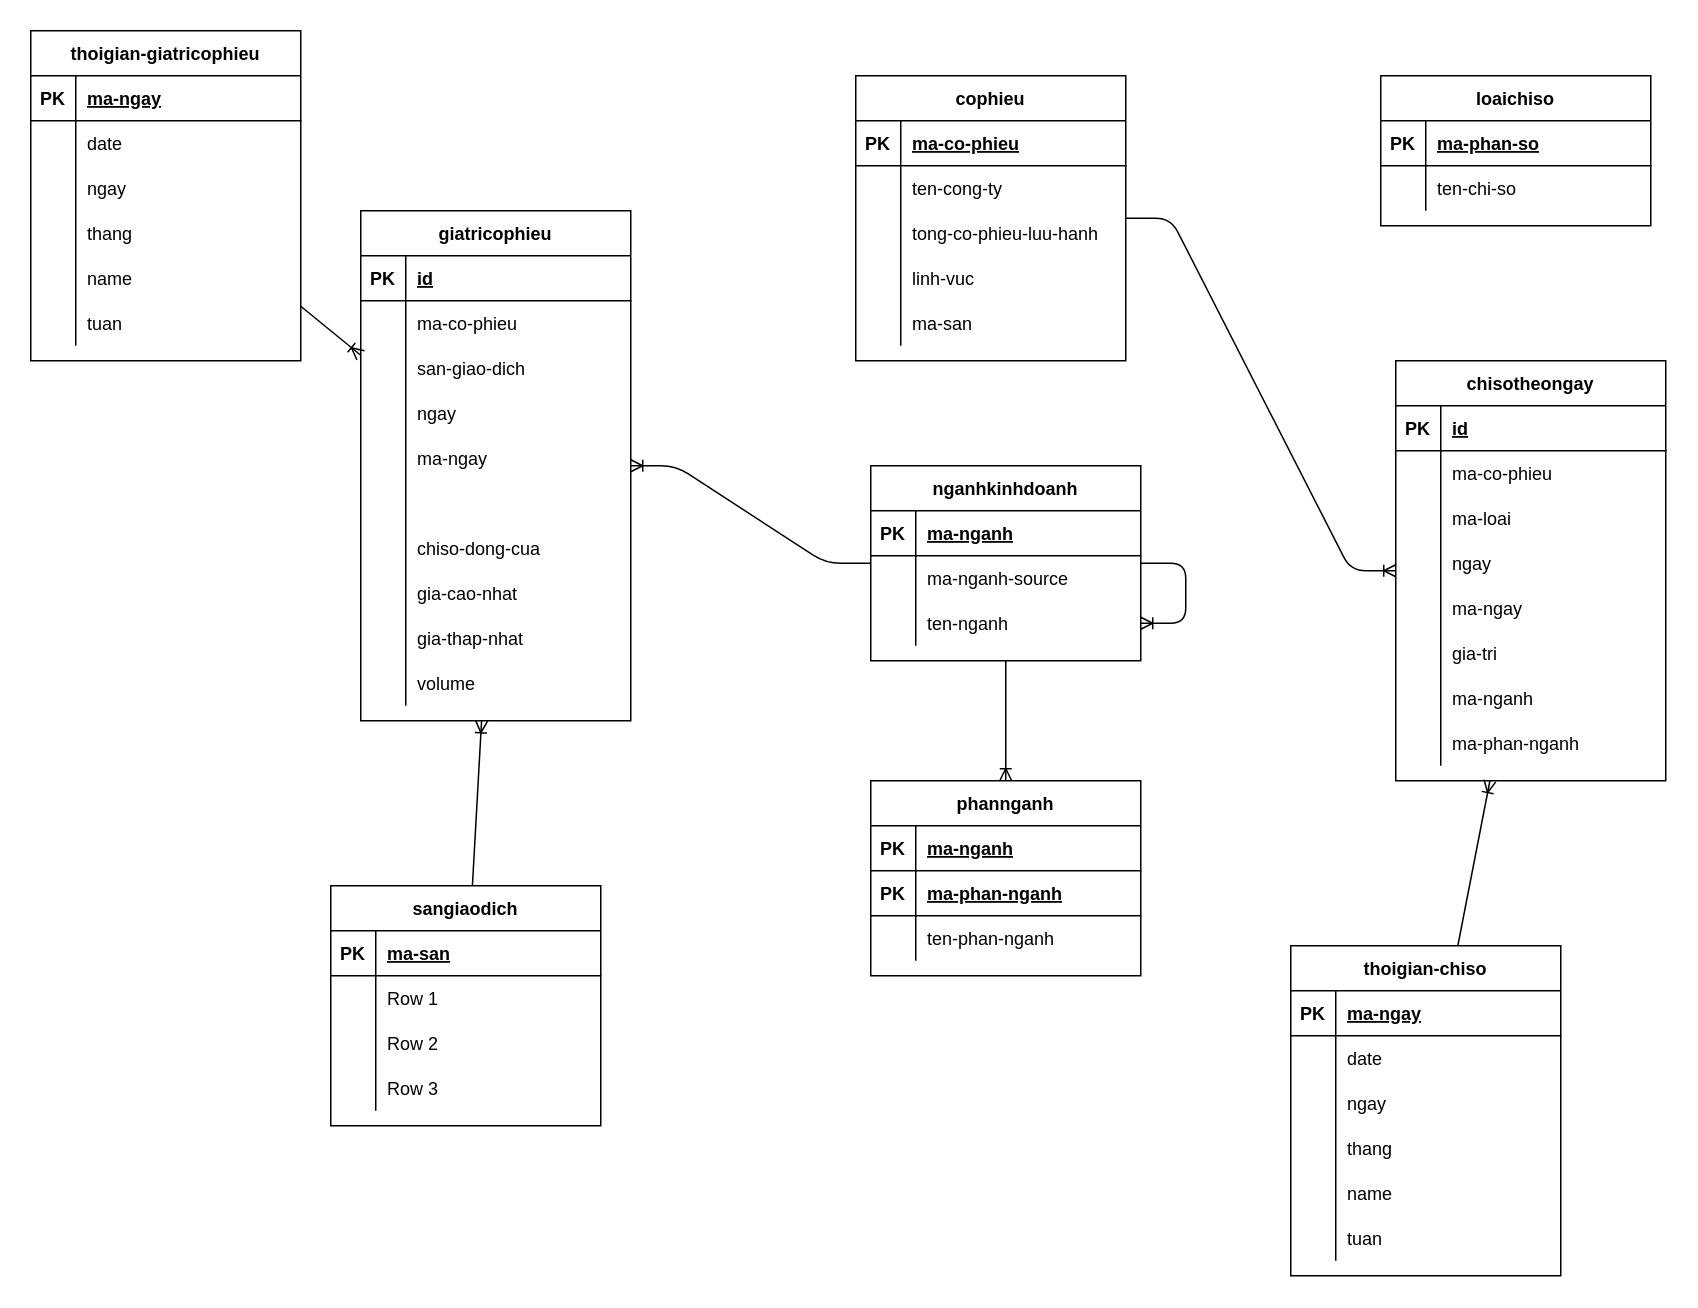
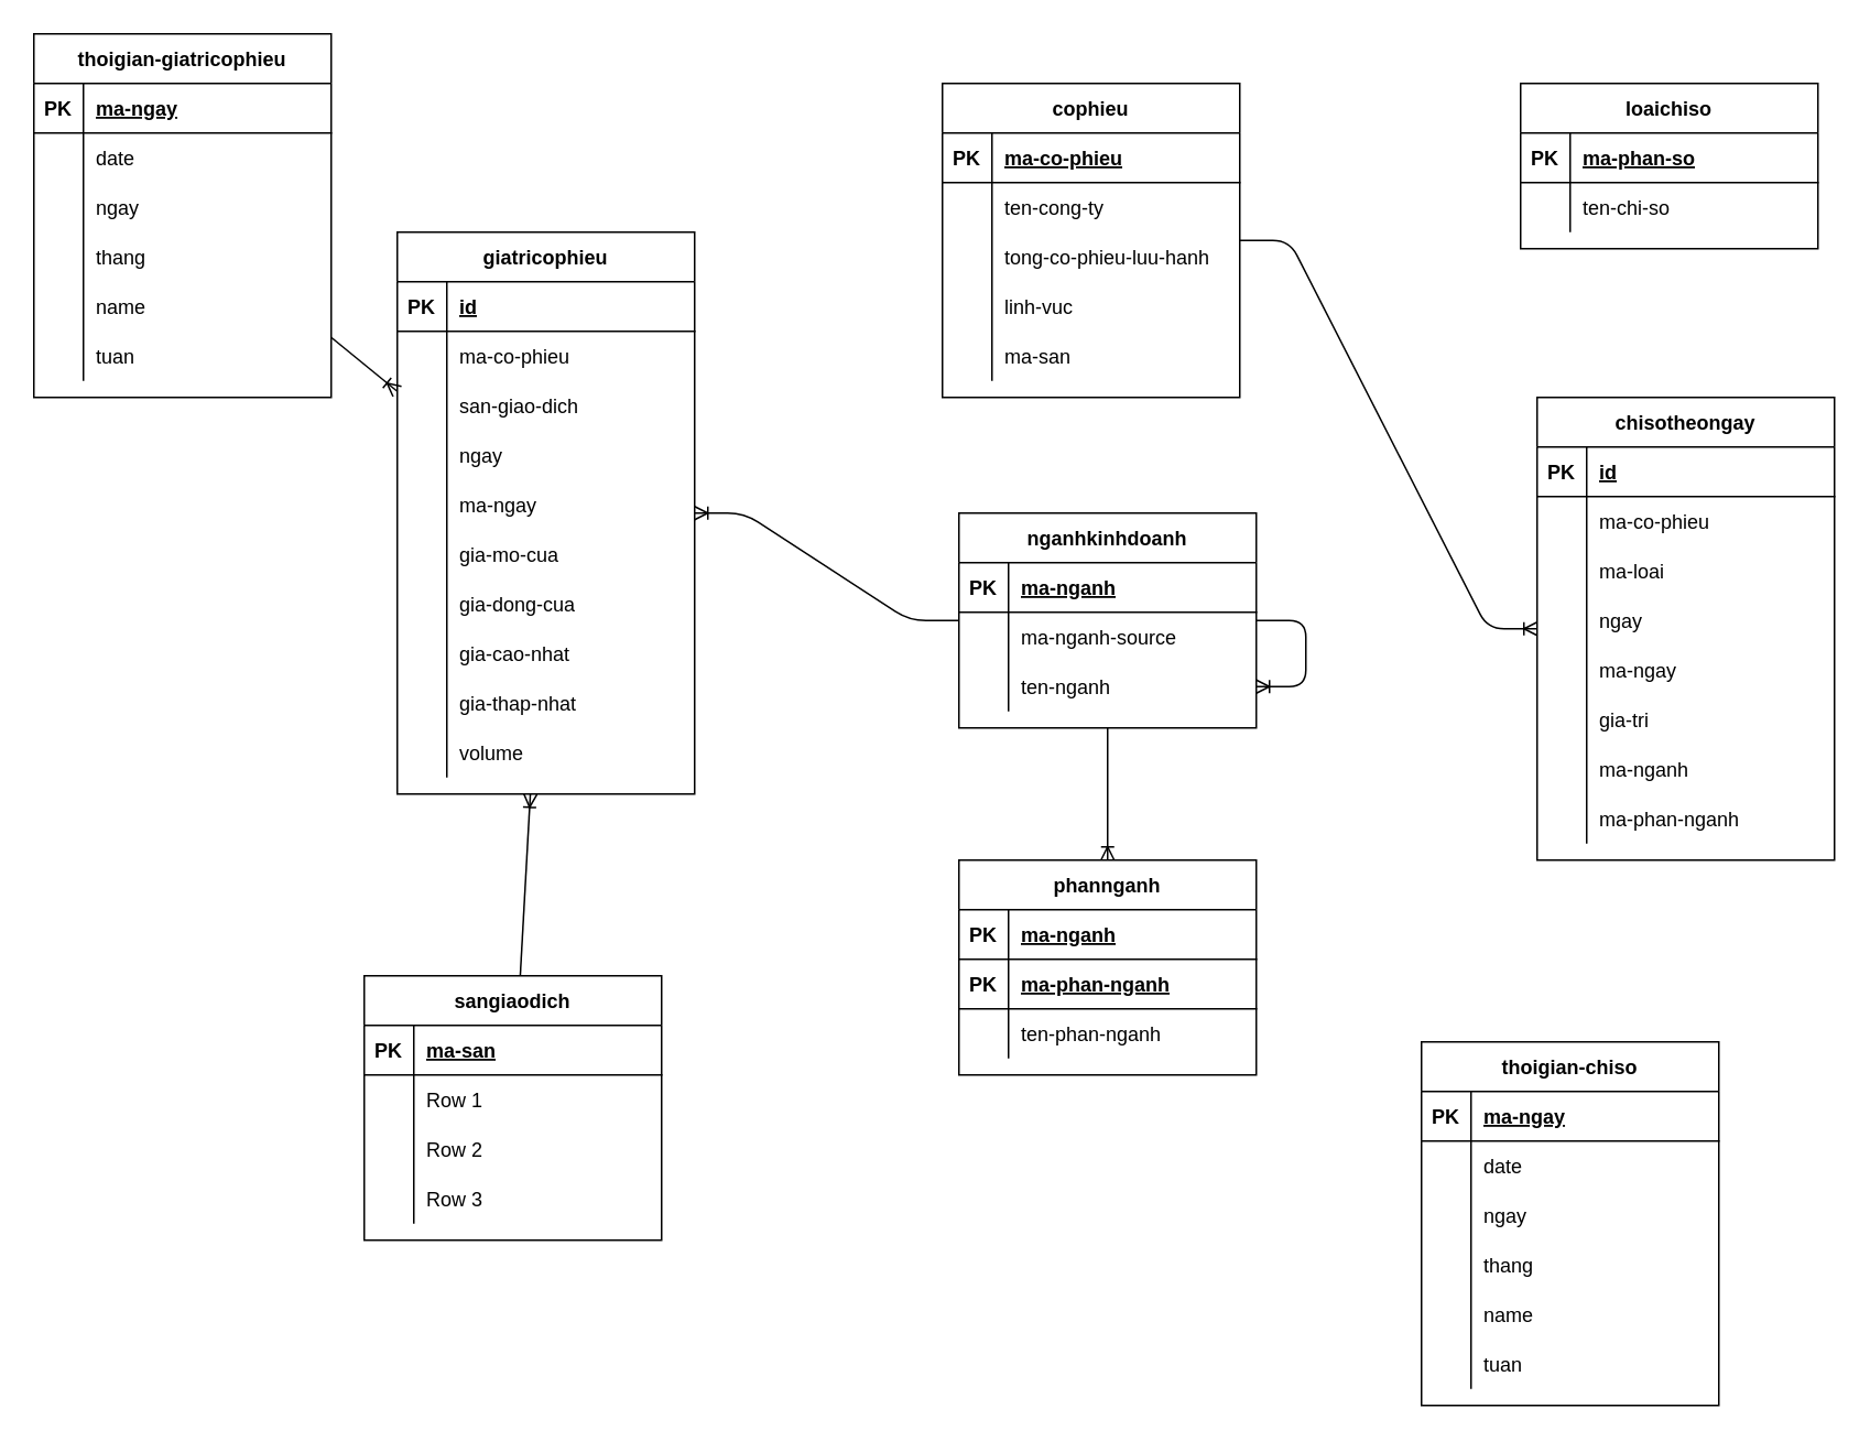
+ <mxCell id="20" value="gia-mo-cua" style="shape=partialRectangle;connectable=0;fillColor=none;top=0;left=0;bottom=0;right=0;align=left;spacingLeft=6;overflow=hidden;" vertex="1" parent="18"><mxGeometry x="30" width="150" height="30" as="geometry" /></mxCell>
- <mxCell id="23" value="chiso-dong-cua" style="shape=partialRectangle;connectable=0;fillColor=none;top=0;left=0;bottom=0;right=0;align=left;spacingLeft=6;overflow=hidden;" vertex="1" parent="21"><mxGeometry x="30" width="150" height="30" as="geometry" /></mxCell>
+ <mxCell id="23" value="gia-dong-cua" style="shape=partialRectangle;connectable=0;fillColor=none;top=0;left=0;bottom=0;right=0;align=left;spacingLeft=6;overflow=hidden;" vertex="1" parent="21"><mxGeometry x="30" width="150" height="30" as="geometry" /></mxCell>
- <mxCell id="156" value="" style="fontSize=12;html=1;endArrow=ERoneToMany;" edge="1" parent="1" source="133" target="69"><mxGeometry width="100" height="100" relative="1" as="geometry"><mxPoint x="690" y="660" as="sourcePoint" /><mxPoint x="1280" y="390" as="targetPoint" /></mxGeometry></mxCell>
